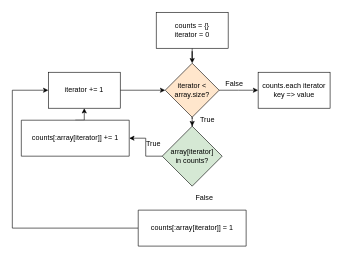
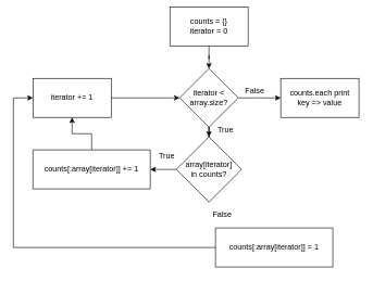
- <mxCell id="3" value="counts = {}&lt;br&gt;iterator = 0" style="rounded=0;whiteSpace=wrap;html=1;" parent="1" vertex="1"><mxGeometry x="260" y="20" width="120" height="60" as="geometry" /></mxCell>
+ <mxCell id="3" value="counts = {}&lt;br&gt;iterator = 0" style="rounded=0;whiteSpace=wrap;html=1;" parent="1" vertex="1"><mxGeometry x="260" y="10" width="120" height="60" as="geometry" /></mxCell>
- <mxCell id="15" value="iterator += 1" style="rounded=0;whiteSpace=wrap;html=1;" parent="1" vertex="1"><mxGeometry x="80" y="120" width="120" height="60" as="geometry" /></mxCell>
+ <mxCell id="15" value="iterator += 1" style="rounded=0;whiteSpace=wrap;html=1;" parent="1" vertex="1"><mxGeometry x="50" y="120" width="120" height="60" as="geometry" /></mxCell>
- <mxCell id="6" value="iterator &amp;lt; array.size?" style="rhombus;whiteSpace=wrap;html=1;fillColor=#ffe6cc;" parent="1" vertex="1"><mxGeometry x="275" y="105" width="90" height="90" as="geometry" /></mxCell>
+ <mxCell id="6" value="iterator &amp;lt; array.size?" style="rhombus;whiteSpace=wrap;html=1;" parent="1" vertex="1"><mxGeometry x="275" y="105" width="90" height="90" as="geometry" /></mxCell>
- <mxCell id="16" value="counts.each iterator &lt;br&gt;key =&amp;gt; value" style="rounded=0;whiteSpace=wrap;html=1;" parent="1" vertex="1"><mxGeometry x="430" y="120" width="120" height="60" as="geometry" /></mxCell>
+ <mxCell id="16" value="counts.each print &lt;br&gt;key =&amp;gt; value" style="rounded=0;whiteSpace=wrap;html=1;" parent="1" vertex="1"><mxGeometry x="430" y="120" width="120" height="60" as="geometry" /></mxCell>
- <mxCell id="5" value="" style="edgeStyle=orthogonalEdgeStyle;rounded=0;orthogonalLoop=1;jettySize=auto;html=1;dashed=1;" parent="1" source="6" target="9" edge="1"><mxGeometry relative="1" as="geometry" /></mxCell>
+ <mxCell id="5" value="" style="edgeStyle=orthogonalEdgeStyle;rounded=0;orthogonalLoop=1;jettySize=auto;html=1;" parent="1" source="6" target="9" edge="1"><mxGeometry relative="1" as="geometry" /></mxCell>
- <mxCell id="13" value="counts[:array[iterator]] += 1" style="shape=parallelogram;perimeter=parallelogramPerimeter;whiteSpace=wrap;html=1;fixedSize=1;size=0;" parent="1" vertex="1"><mxGeometry x="35" y="200" width="180" height="60" as="geometry" /></mxCell>
+ <mxCell id="13" value="counts[:array[iterator]] += 1" style="shape=parallelogram;perimeter=parallelogramPerimeter;whiteSpace=wrap;html=1;fixedSize=1;size=0;" parent="1" vertex="1"><mxGeometry x="50" y="230" width="180" height="60" as="geometry" /></mxCell>
- <mxCell id="9" value="array[iterator]&lt;br&gt;in counts?" style="rhombus;whiteSpace=wrap;html=1;fillColor=#d5e8d4;" parent="1" vertex="1"><mxGeometry x="270" y="210" width="100" height="100" as="geometry" /></mxCell>
+ <mxCell id="9" value="array[iterator]&lt;br&gt;in counts?" style="rhombus;whiteSpace=wrap;html=1;" parent="1" vertex="1"><mxGeometry x="270" y="210" width="100" height="100" as="geometry" /></mxCell>
- <mxCell id="11" value="counts[:array[iterator]] = 1" style="shape=parallelogram;perimeter=parallelogramPerimeter;whiteSpace=wrap;html=1;fixedSize=1;size=0;" parent="1" vertex="1"><mxGeometry x="230" y="350" width="180" height="60" as="geometry" /></mxCell>
+ <mxCell id="11" value="counts[:array[iterator]] = 1" style="shape=parallelogram;perimeter=parallelogramPerimeter;whiteSpace=wrap;html=1;fixedSize=1;size=0;" parent="1" vertex="1"><mxGeometry x="330" y="350" width="180" height="60" as="geometry" /></mxCell>
